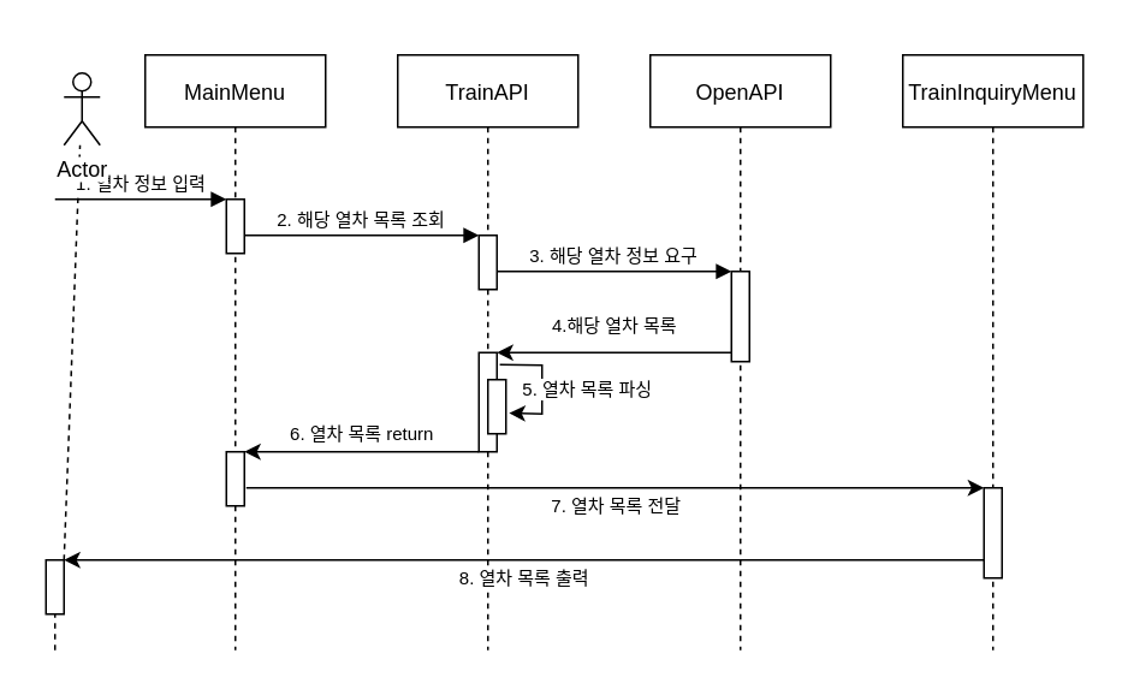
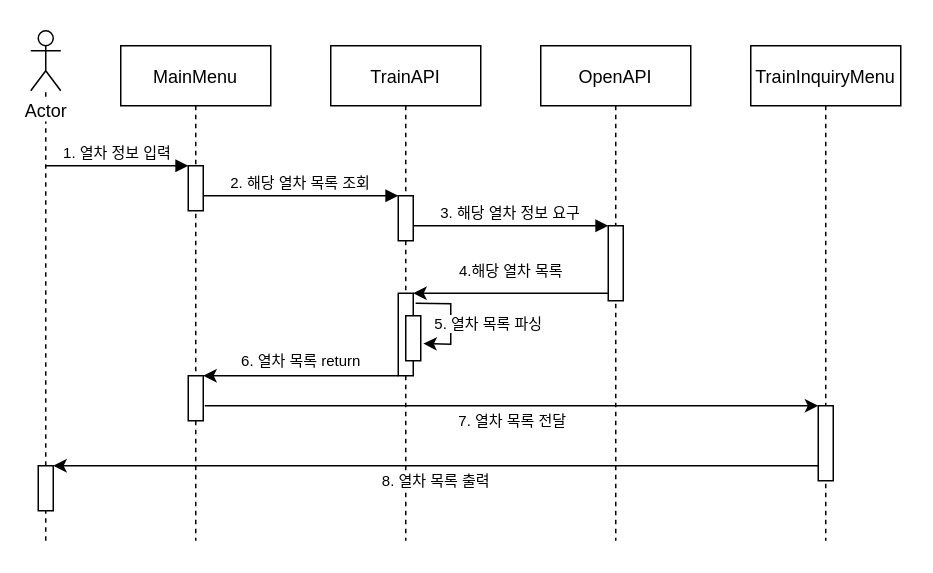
- <mxCell id="14" value="Actor" style="shape=umlActor;verticalLabelPosition=bottom;verticalAlign=top;html=1;outlineConnect=0;labelBackgroundColor=#ffffff;" parent="1" vertex="1"><mxGeometry x="35" y="40" width="20" height="40" as="geometry" /></mxCell>
+ <mxCell id="14" value="Actor" style="shape=umlActor;verticalLabelPosition=bottom;verticalAlign=top;html=1;outlineConnect=0;labelBackgroundColor=#ffffff;" parent="1" vertex="1"><mxGeometry x="20" y="20" width="20" height="40" as="geometry" /></mxCell>
